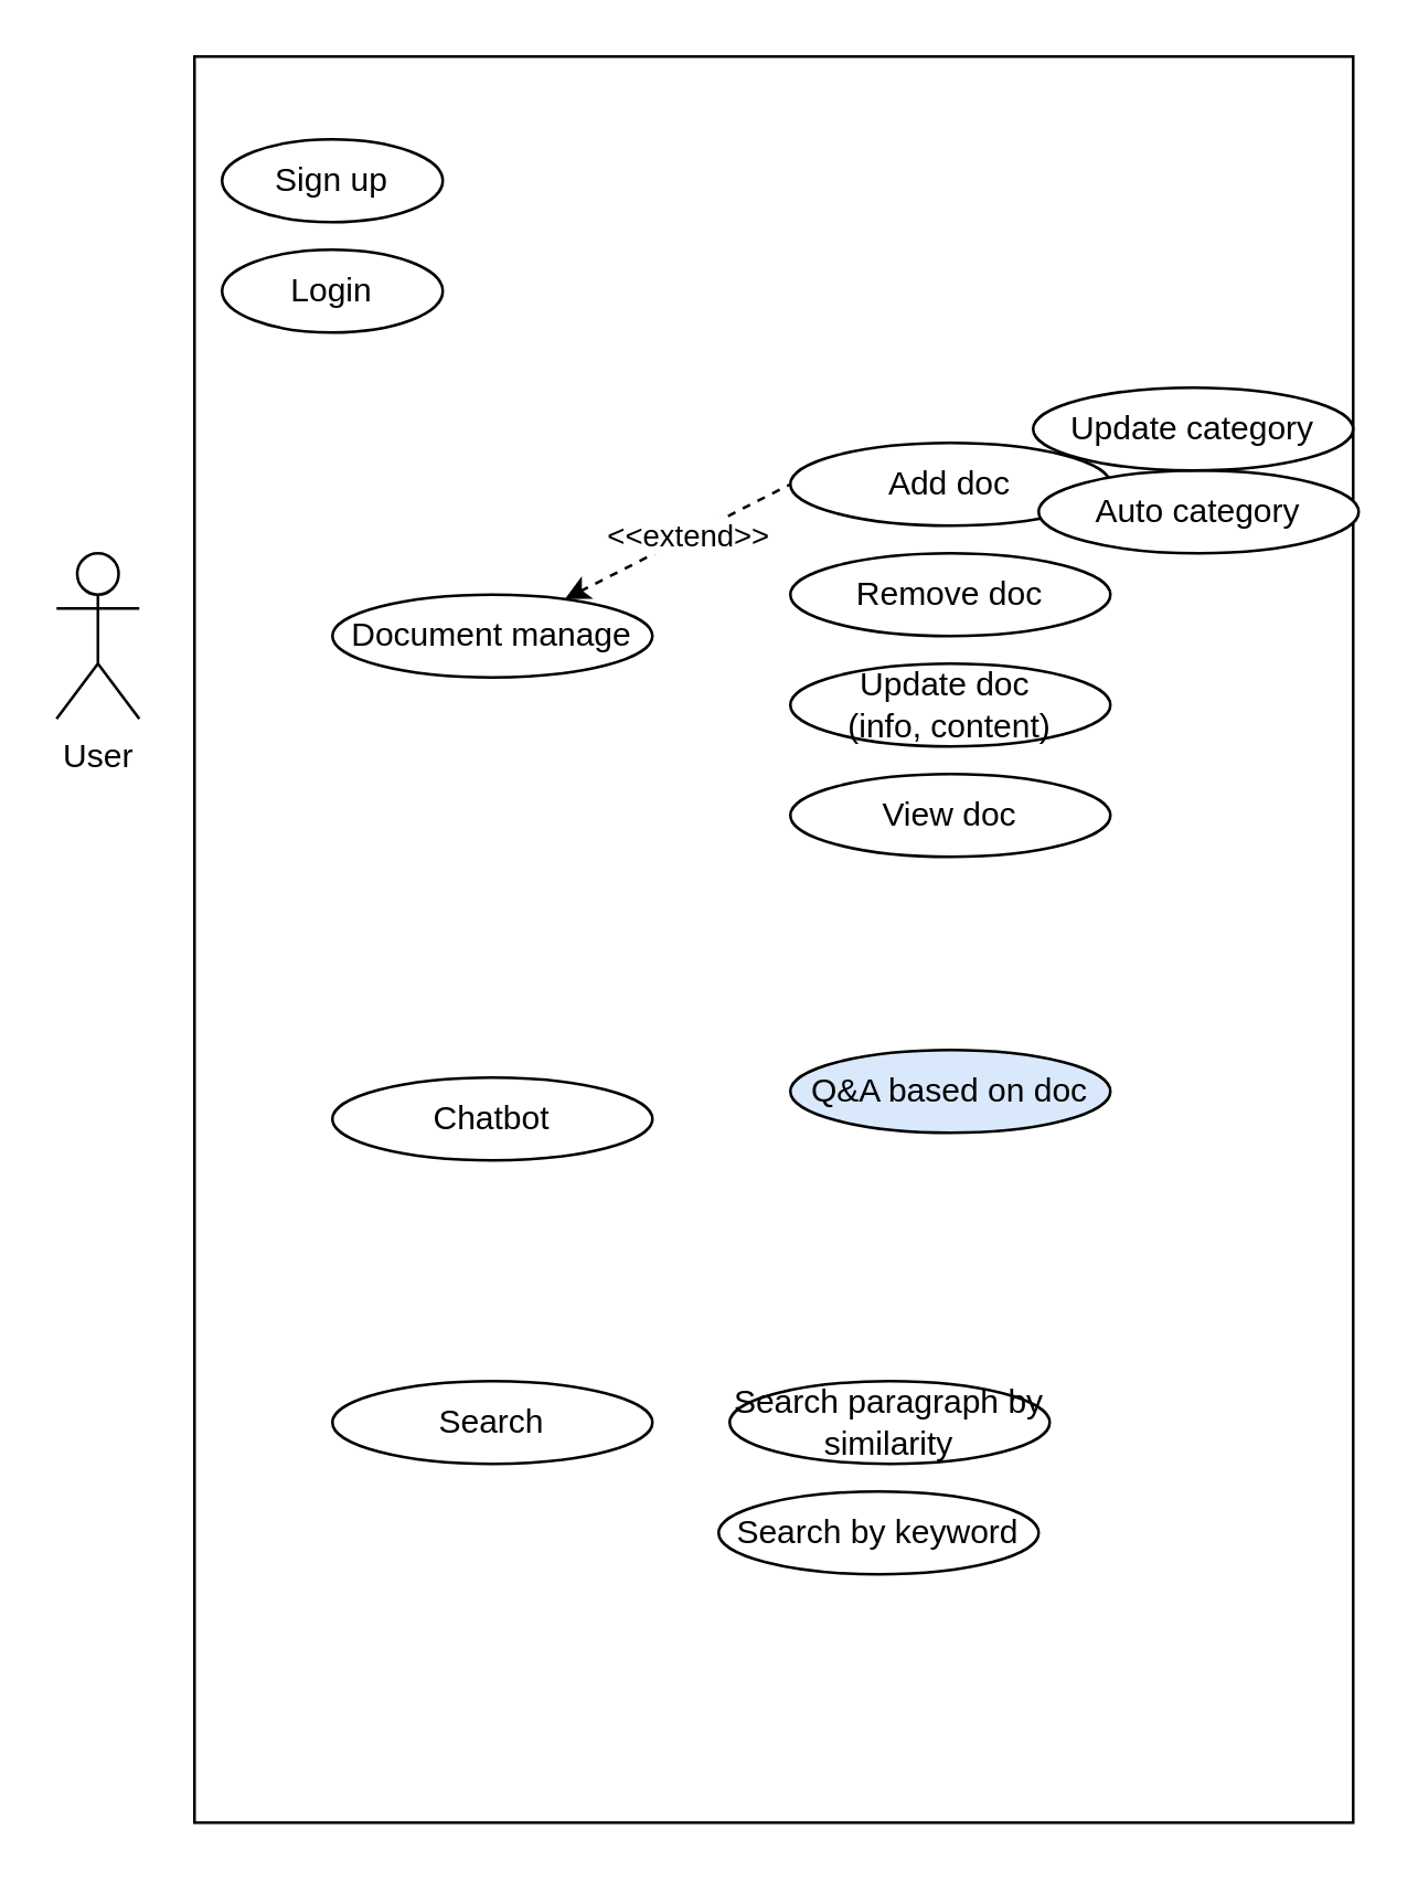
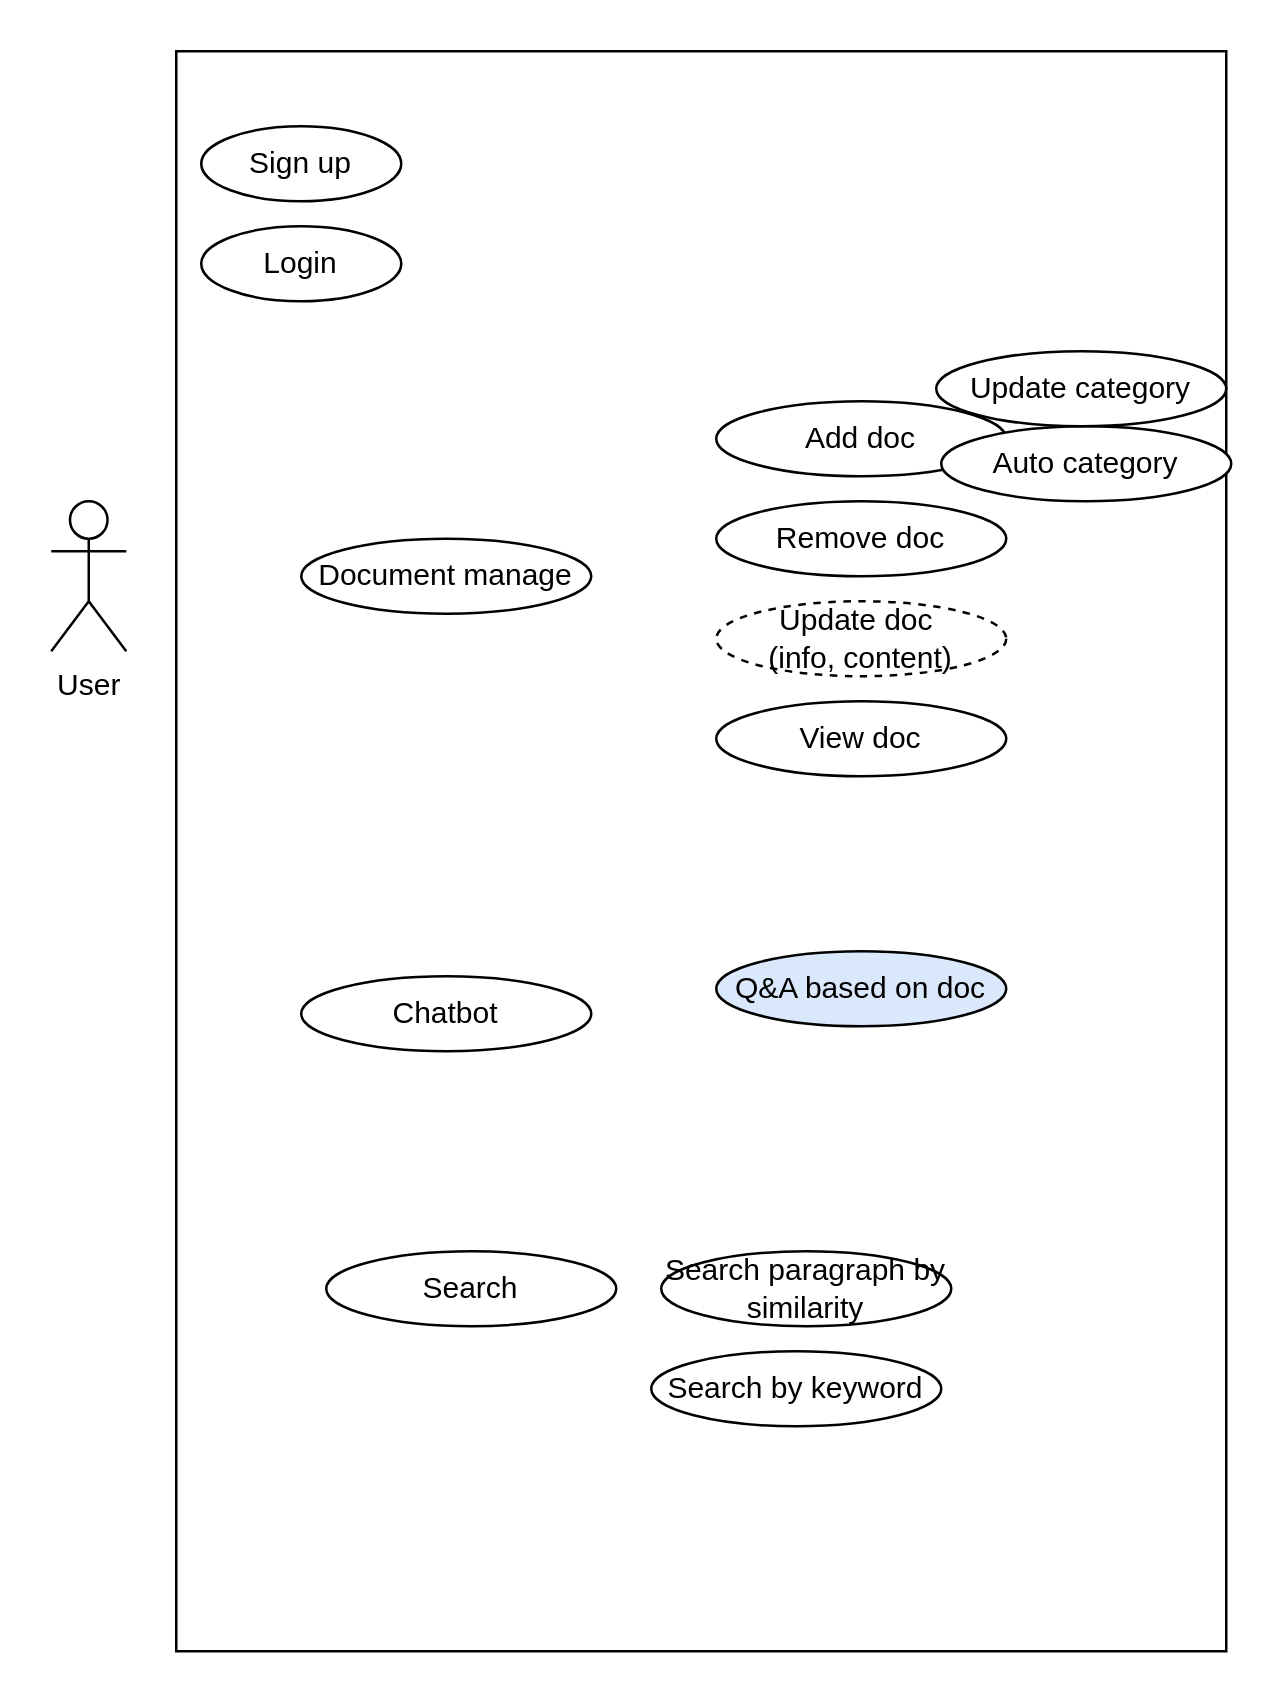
- <mxCell id="6" style="rounded=0;orthogonalLoop=1;jettySize=auto;html=1;entryX=0;entryY=0.5;entryDx=0;entryDy=0;dashed=1;endArrow=none;startFill=1;startArrow=classic;" edge="1" parent="1" source="8" target="9"><mxGeometry relative="1" as="geometry" /></mxCell>
- <mxCell id="7" value="&amp;lt;&amp;lt;extend&amp;gt;&amp;gt;" style="edgeLabel;html=1;align=center;verticalAlign=middle;resizable=0;points=[];" vertex="1" connectable="0" parent="6"><mxGeometry x="0.095" relative="1" as="geometry"><mxPoint as="offset" /></mxGeometry></mxCell>
- <mxCell id="11" value="Update doc&amp;nbsp;&lt;div&gt;(info, content)&lt;/div&gt;" style="ellipse;whiteSpace=wrap;html=1;" vertex="1" parent="1"><mxGeometry x="286" y="240" width="116" height="30" as="geometry" /></mxCell>
+ <mxCell id="11" value="Update doc&amp;nbsp;&lt;div&gt;(info, content)&lt;/div&gt;" style="ellipse;whiteSpace=wrap;html=1;dashed=1;" vertex="1" parent="1"><mxGeometry x="286" y="240" width="116" height="30" as="geometry" /></mxCell>
- <mxCell id="15" value="Search" style="ellipse;whiteSpace=wrap;html=1;" vertex="1" parent="1"><mxGeometry x="120" y="500" width="116" height="30" as="geometry" /></mxCell>
+ <mxCell id="15" value="Search" style="ellipse;whiteSpace=wrap;html=1;" vertex="1" parent="1"><mxGeometry x="130" y="500" width="116" height="30" as="geometry" /></mxCell>
